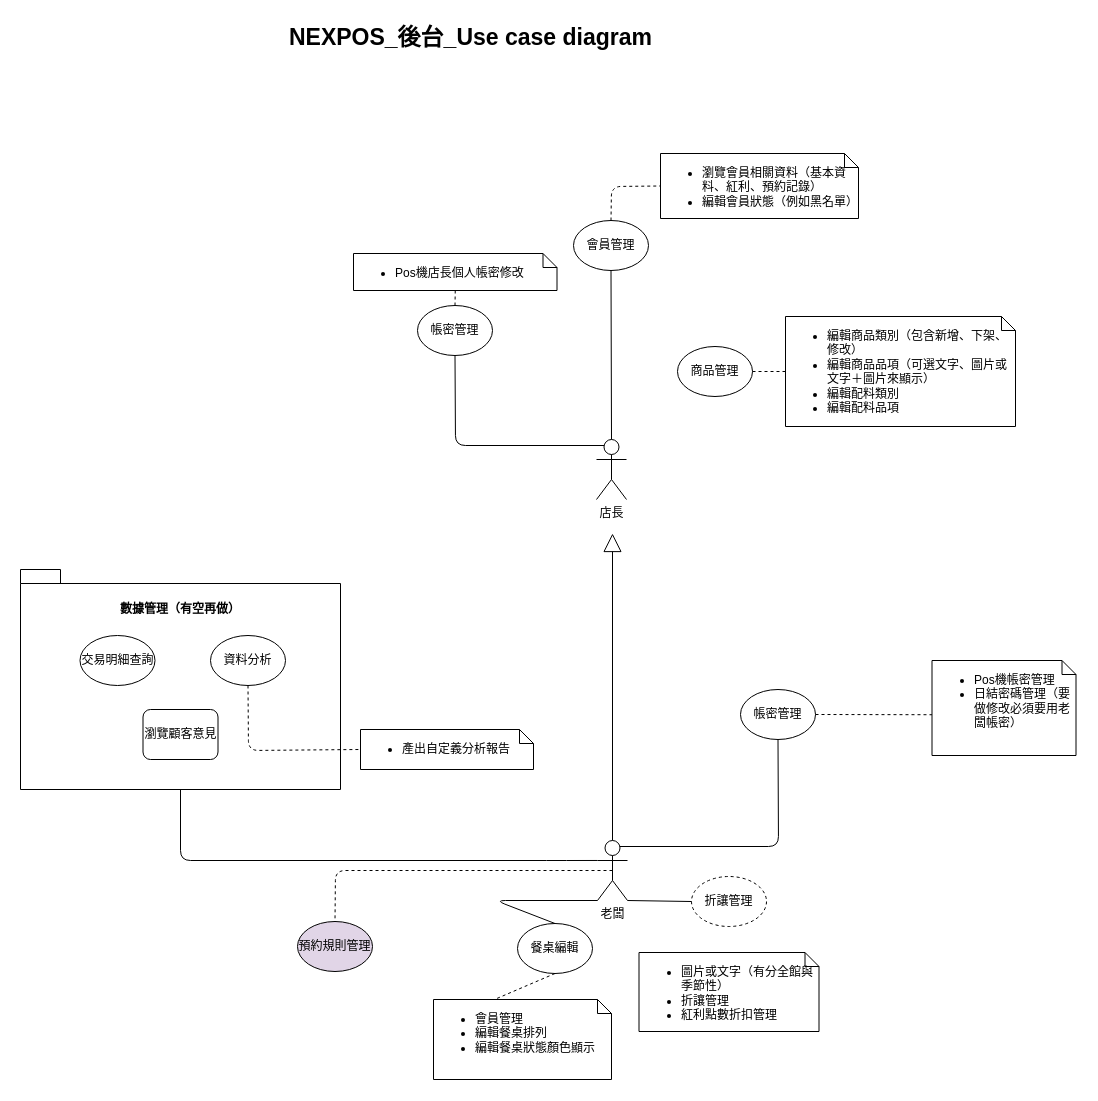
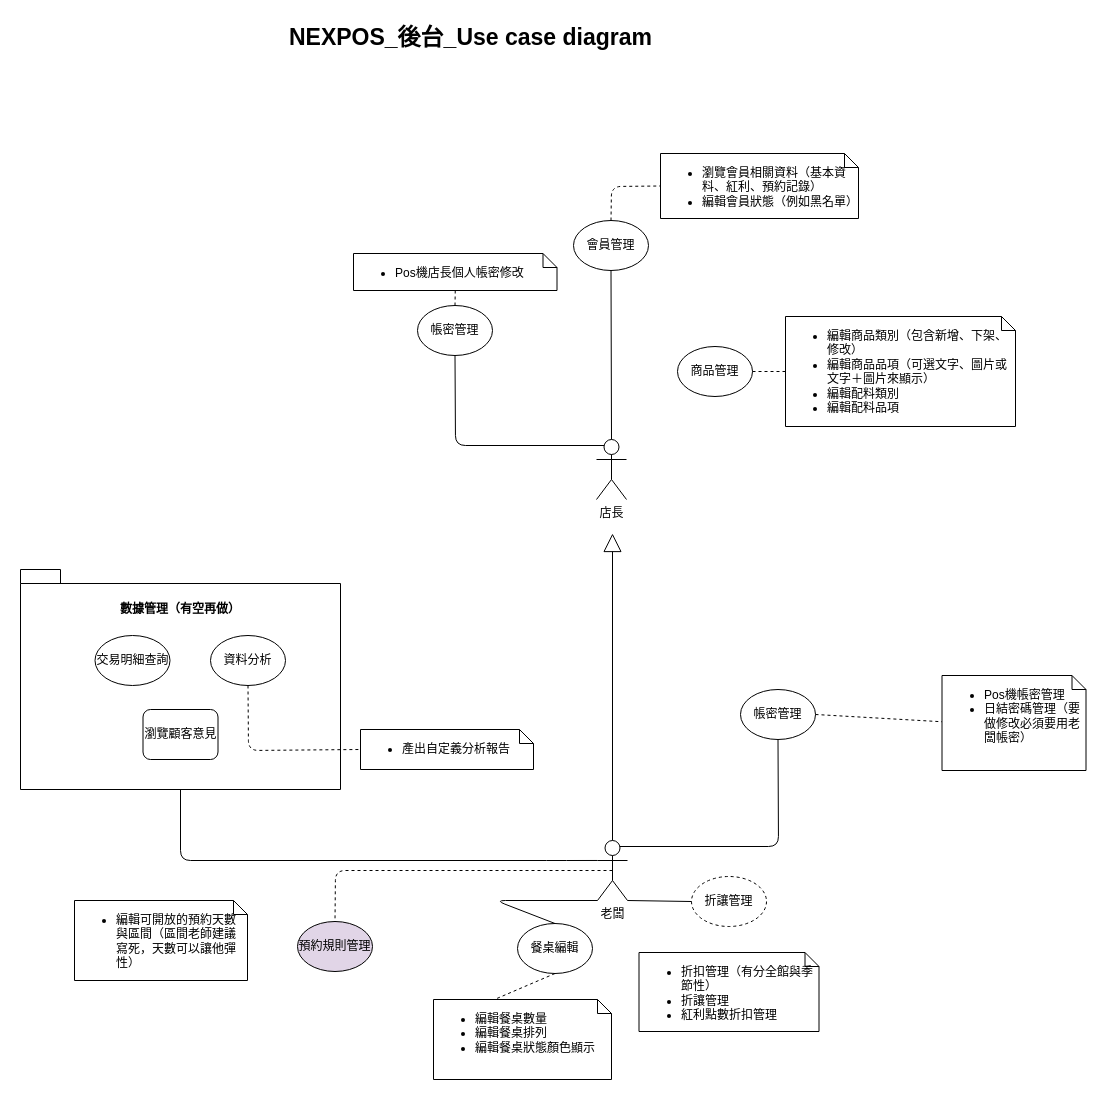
- <mxCell id="17" value="交易明細查詢" style="ellipse;whiteSpace=wrap;html=1;" parent="1" vertex="1"><mxGeometry x="79.5" y="635" width="75" height="50" as="geometry" /></mxCell>
+ <mxCell id="17" value="交易明細查詢" style="ellipse;whiteSpace=wrap;html=1;" parent="1" vertex="1"><mxGeometry x="94.5" y="635" width="75" height="50" as="geometry" /></mxCell>
- <mxCell id="8" value="&lt;p style=&quot;line-height: 150%&quot;&gt;&lt;ul&gt;&lt;li&gt;Pos機帳密管理&lt;/li&gt;&lt;li&gt;日結密碼管理（要做修改必須要用老闆帳密）&lt;/li&gt;&lt;/ul&gt;&lt;/p&gt;" style="shape=note;whiteSpace=wrap;html=1;size=14;verticalAlign=top;align=left;spacingTop=-6;" parent="1" vertex="1"><mxGeometry x="931.5" y="660" width="144" height="95" as="geometry" /></mxCell>
+ <mxCell id="8" value="&lt;p style=&quot;line-height: 150%&quot;&gt;&lt;ul&gt;&lt;li&gt;Pos機帳密管理&lt;/li&gt;&lt;li&gt;日結密碼管理（要做修改必須要用老闆帳密）&lt;/li&gt;&lt;/ul&gt;&lt;/p&gt;" style="shape=note;whiteSpace=wrap;html=1;size=14;verticalAlign=top;align=left;spacingTop=-6;" parent="1" vertex="1"><mxGeometry x="941.5" y="675" width="144" height="95" as="geometry" /></mxCell>
+ <mxCell id="12" value="&lt;p style=&quot;line-height: 150%&quot;&gt;&lt;/p&gt;&lt;ul&gt;&lt;li&gt;編輯可開放的預約天數與區間（區間老師建議寫死，天數可以讓他彈性）&lt;/li&gt;&lt;/ul&gt;&lt;br&gt;&lt;p&gt;&lt;/p&gt;" style="shape=note;whiteSpace=wrap;html=1;size=14;verticalAlign=top;align=left;spacingTop=-6;" parent="1" vertex="1"><mxGeometry x="74" y="900" width="173" height="80" as="geometry" /></mxCell>
- <mxCell id="10" value="&lt;p style=&quot;line-height: 150%&quot;&gt;&lt;ul&gt;&lt;li&gt;圖片或文字（有分全館與季節性）&lt;/li&gt;&lt;li&gt;折讓管理&lt;/li&gt;&lt;li&gt;紅利點數折扣管理&lt;/li&gt;&lt;/ul&gt;&lt;/p&gt;" style="shape=note;whiteSpace=wrap;html=1;size=14;verticalAlign=top;align=left;spacingTop=-6;" parent="1" vertex="1"><mxGeometry x="638.5" y="952" width="180" height="79" as="geometry" /></mxCell>
+ <mxCell id="10" value="&lt;p style=&quot;line-height: 150%&quot;&gt;&lt;ul&gt;&lt;li&gt;折扣管理（有分全館與季節性）&lt;/li&gt;&lt;li&gt;折讓管理&lt;/li&gt;&lt;li&gt;紅利點數折扣管理&lt;/li&gt;&lt;/ul&gt;&lt;/p&gt;" style="shape=note;whiteSpace=wrap;html=1;size=14;verticalAlign=top;align=left;spacingTop=-6;" parent="1" vertex="1"><mxGeometry x="638.5" y="952" width="180" height="79" as="geometry" /></mxCell>
- <mxCell id="5" value="&lt;p style=&quot;line-height: 150%&quot;&gt;&lt;ul&gt;&lt;li&gt;會員管理&lt;/li&gt;&lt;li&gt;編輯餐桌排列&lt;/li&gt;&lt;li&gt;編輯餐桌狀態顏色顯示&lt;/li&gt;&lt;/ul&gt;&lt;/p&gt;" style="shape=note;whiteSpace=wrap;html=1;size=14;verticalAlign=top;align=left;spacingTop=-6;" parent="1" vertex="1"><mxGeometry x="433" y="999" width="178" height="80" as="geometry" /></mxCell>
+ <mxCell id="5" value="&lt;p style=&quot;line-height: 150%&quot;&gt;&lt;ul&gt;&lt;li&gt;編輯餐桌數量&lt;/li&gt;&lt;li&gt;編輯餐桌排列&lt;/li&gt;&lt;li&gt;編輯餐桌狀態顏色顯示&lt;/li&gt;&lt;/ul&gt;&lt;/p&gt;" style="shape=note;whiteSpace=wrap;html=1;size=14;verticalAlign=top;align=left;spacingTop=-6;" parent="1" vertex="1"><mxGeometry x="433" y="999" width="178" height="80" as="geometry" /></mxCell>
